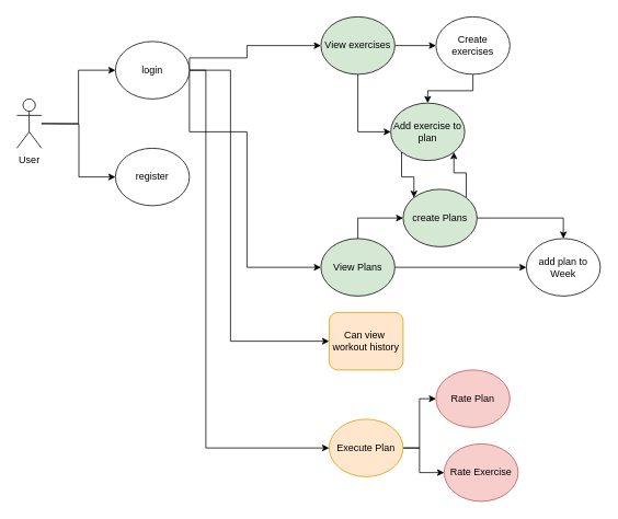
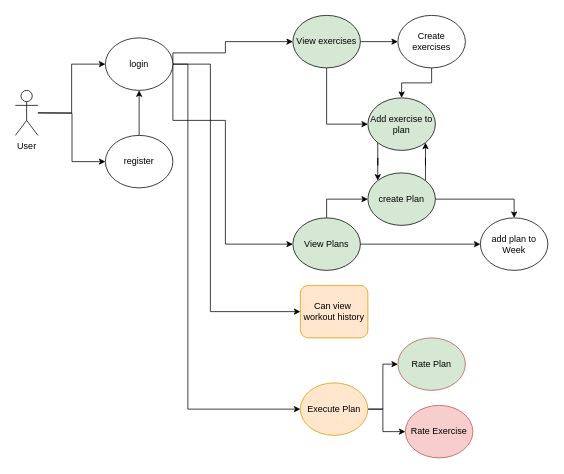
+ <mxCell id="9" style="edgeStyle=orthogonalEdgeStyle;rounded=0;orthogonalLoop=1;jettySize=auto;html=1;exitX=0.5;exitY=0;exitDx=0;exitDy=0;entryX=0.5;entryY=1;entryDx=0;entryDy=0;" parent="1" source="10" target="8" edge="1"><mxGeometry relative="1" as="geometry" /></mxCell>
- <mxCell id="28" value="Add exercise to plan" style="ellipse;whiteSpace=wrap;html=1;fillColor=#d5e8d4;" parent="1" vertex="1"><mxGeometry x="475" y="125" width="90" height="70" as="geometry" /></mxCell>
+ <mxCell id="28" value="Add exercise to plan" style="ellipse;whiteSpace=wrap;html=1;fillColor=#d5e8d4;" parent="1" vertex="1"><mxGeometry x="490" y="130" width="90" height="70" as="geometry" /></mxCell>
- <mxCell id="31" value="create Plans" style="ellipse;whiteSpace=wrap;html=1;fillColor=#d5e8d4;" parent="1" vertex="1"><mxGeometry x="490" y="230" width="90" height="70" as="geometry" /></mxCell>
+ <mxCell id="31" value="create Plan" style="ellipse;whiteSpace=wrap;html=1;fillColor=#d5e8d4;" parent="1" vertex="1"><mxGeometry x="490" y="230" width="90" height="70" as="geometry" /></mxCell>
- <mxCell id="16" value="Rate Plan" style="ellipse;whiteSpace=wrap;html=1;fillColor=#f8cecc;strokeColor=#b85450;" parent="1" vertex="1"><mxGeometry x="530" y="450" width="90" height="70" as="geometry" /></mxCell>
+ <mxCell id="16" value="Rate Plan" style="ellipse;whiteSpace=wrap;html=1;fillColor=#d5e8d4;strokeColor=#b85450;" parent="1" vertex="1"><mxGeometry x="530" y="450" width="90" height="70" as="geometry" /></mxCell>
